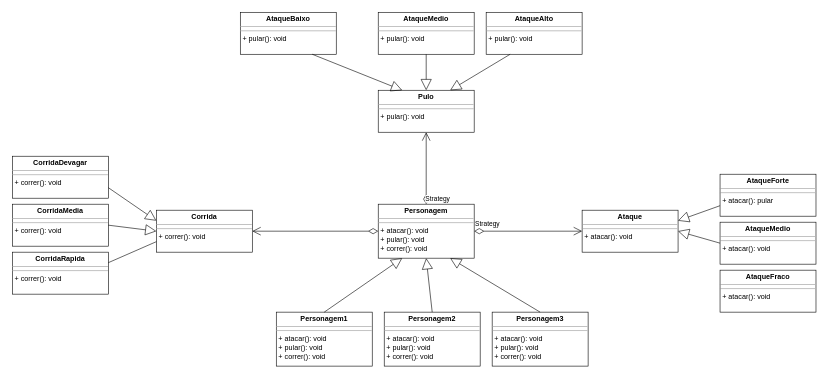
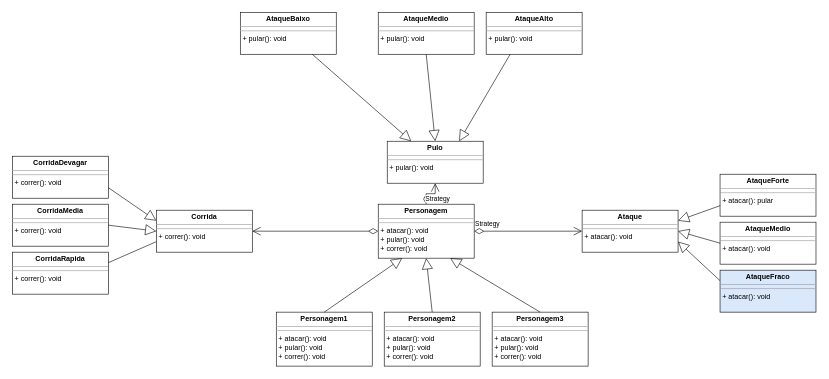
- <mxCell id="20" value="&lt;p style=&quot;margin: 0px ; margin-top: 4px ; text-align: center&quot;&gt;&lt;b&gt;Pulo&lt;/b&gt;&lt;/p&gt;&lt;hr size=&quot;1&quot;&gt;&lt;hr size=&quot;1&quot;&gt;&lt;p style=&quot;margin: 0px ; margin-left: 4px&quot;&gt;+ pular(): void&lt;/p&gt;" style="verticalAlign=top;align=left;overflow=fill;fontSize=12;fontFamily=Helvetica;html=1;" vertex="1" parent="1"><mxGeometry x="630" y="150" width="160" height="70" as="geometry" /></mxCell>
+ <mxCell id="20" value="&lt;p style=&quot;margin: 0px ; margin-top: 4px ; text-align: center&quot;&gt;&lt;b&gt;Pulo&lt;/b&gt;&lt;/p&gt;&lt;hr size=&quot;1&quot;&gt;&lt;hr size=&quot;1&quot;&gt;&lt;p style=&quot;margin: 0px ; margin-left: 4px&quot;&gt;+ pular(): void&lt;/p&gt;" style="verticalAlign=top;align=left;overflow=fill;fontSize=12;fontFamily=Helvetica;html=1;" vertex="1" parent="1"><mxGeometry x="645" y="235" width="160" height="70" as="geometry" /></mxCell>
+ <mxCell id="8" value="" style="endArrow=block;endSize=16;endFill=0;html=1;rounded=0;exitX=0;exitY=0.25;exitDx=0;exitDy=0;entryX=1;entryY=0.75;entryDx=0;entryDy=0;" edge="1" parent="1" source="5" target="4"><mxGeometry width="160" relative="1" as="geometry"><mxPoint x="840" y="610" as="sourcePoint" /><mxPoint x="1000" y="610" as="targetPoint" /></mxGeometry></mxCell>
- <mxCell id="5" value="&lt;p style=&quot;margin: 0px ; margin-top: 4px ; text-align: center&quot;&gt;&lt;b&gt;AtaqueFraco&lt;/b&gt;&lt;/p&gt;&lt;hr size=&quot;1&quot;&gt;&lt;hr size=&quot;1&quot;&gt;&lt;p style=&quot;margin: 0px ; margin-left: 4px&quot;&gt;+ atacar(): void&lt;/p&gt;" style="verticalAlign=top;align=left;overflow=fill;fontSize=12;fontFamily=Helvetica;html=1;" vertex="1" parent="1"><mxGeometry x="1200" y="450" width="160" height="70" as="geometry" /></mxCell>
+ <mxCell id="5" value="&lt;p style=&quot;margin: 0px ; margin-top: 4px ; text-align: center&quot;&gt;&lt;b&gt;AtaqueFraco&lt;/b&gt;&lt;/p&gt;&lt;hr size=&quot;1&quot;&gt;&lt;hr size=&quot;1&quot;&gt;&lt;p style=&quot;margin: 0px ; margin-left: 4px&quot;&gt;+ atacar(): void&lt;/p&gt;" style="verticalAlign=top;align=left;overflow=fill;fontSize=12;fontFamily=Helvetica;html=1;fillColor=#dae8fc;" vertex="1" parent="1"><mxGeometry x="1200" y="450" width="160" height="70" as="geometry" /></mxCell>
